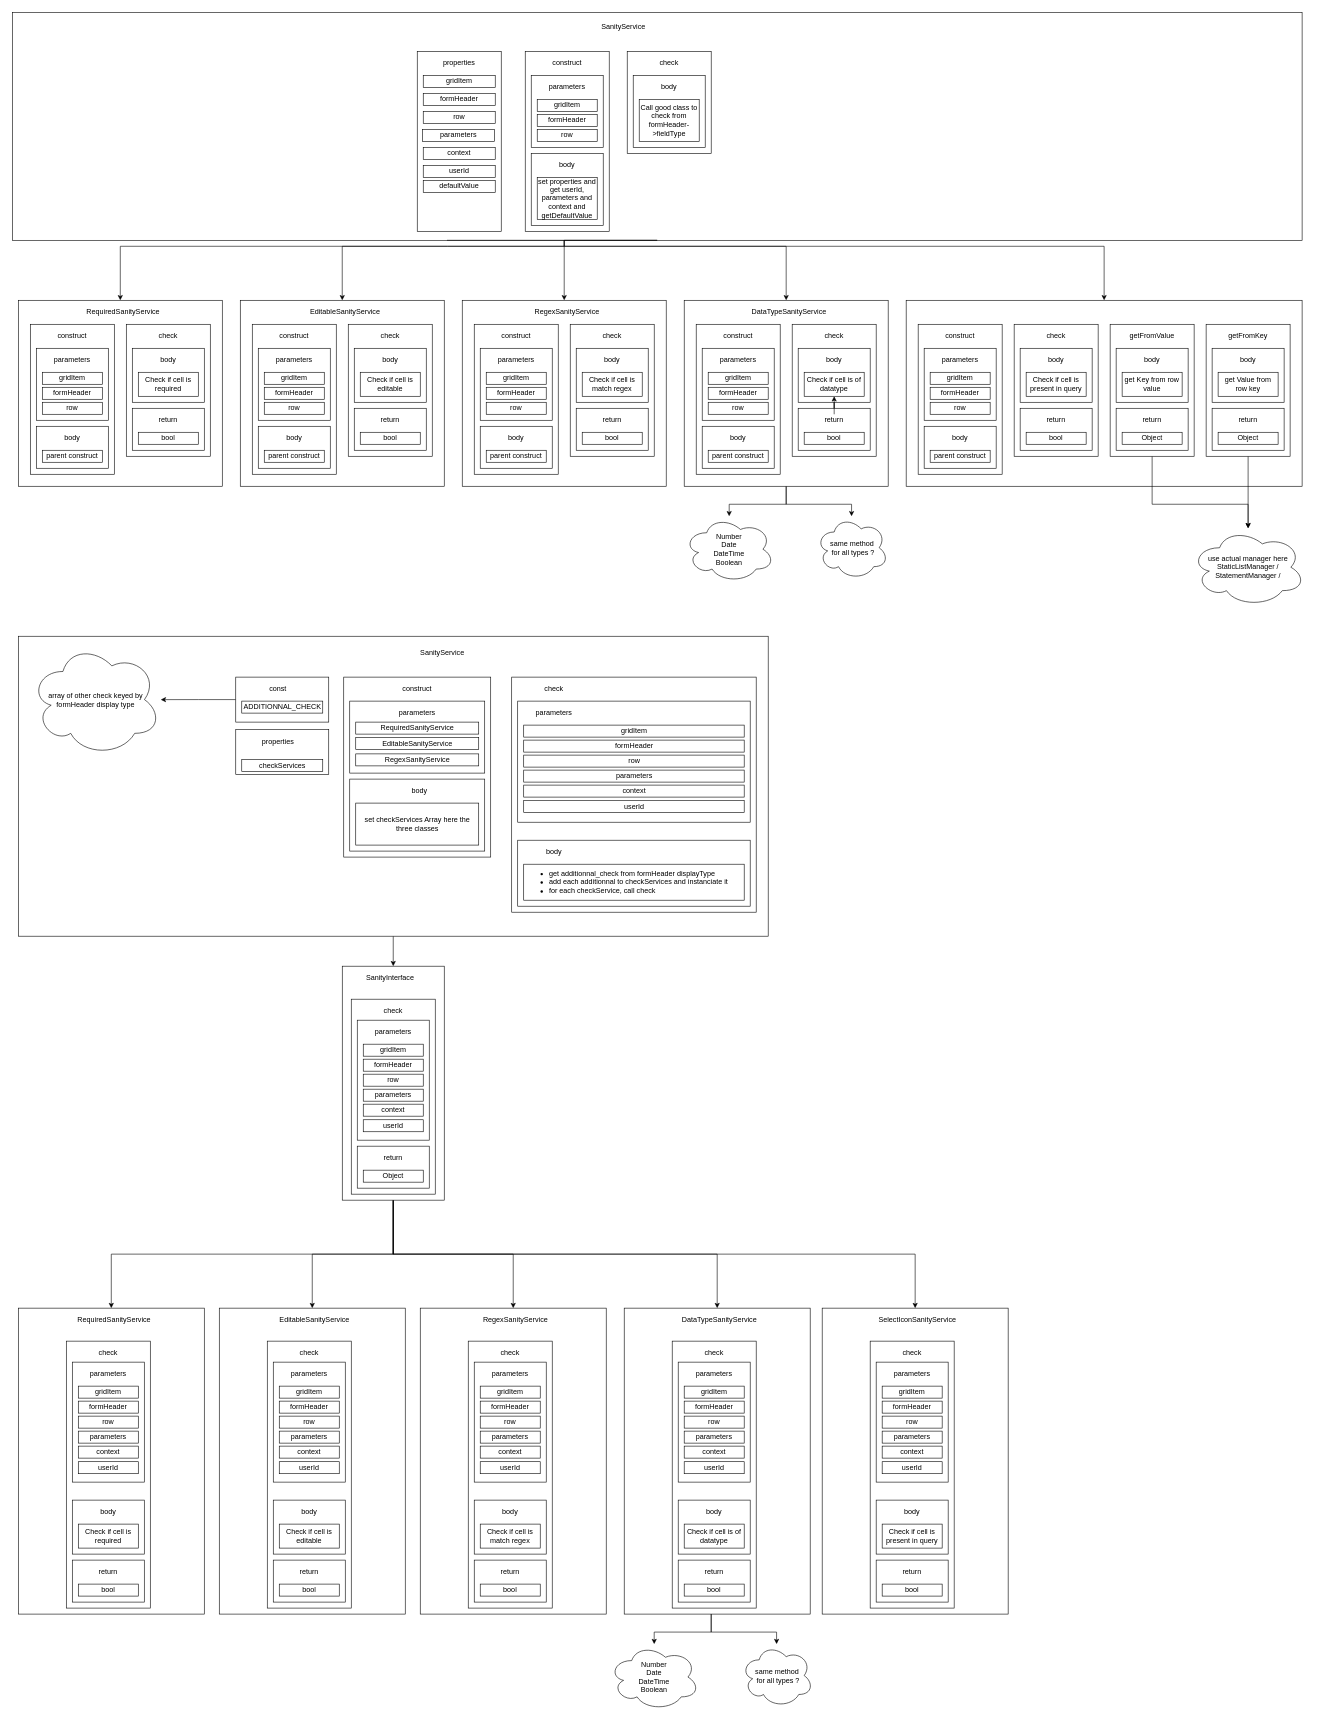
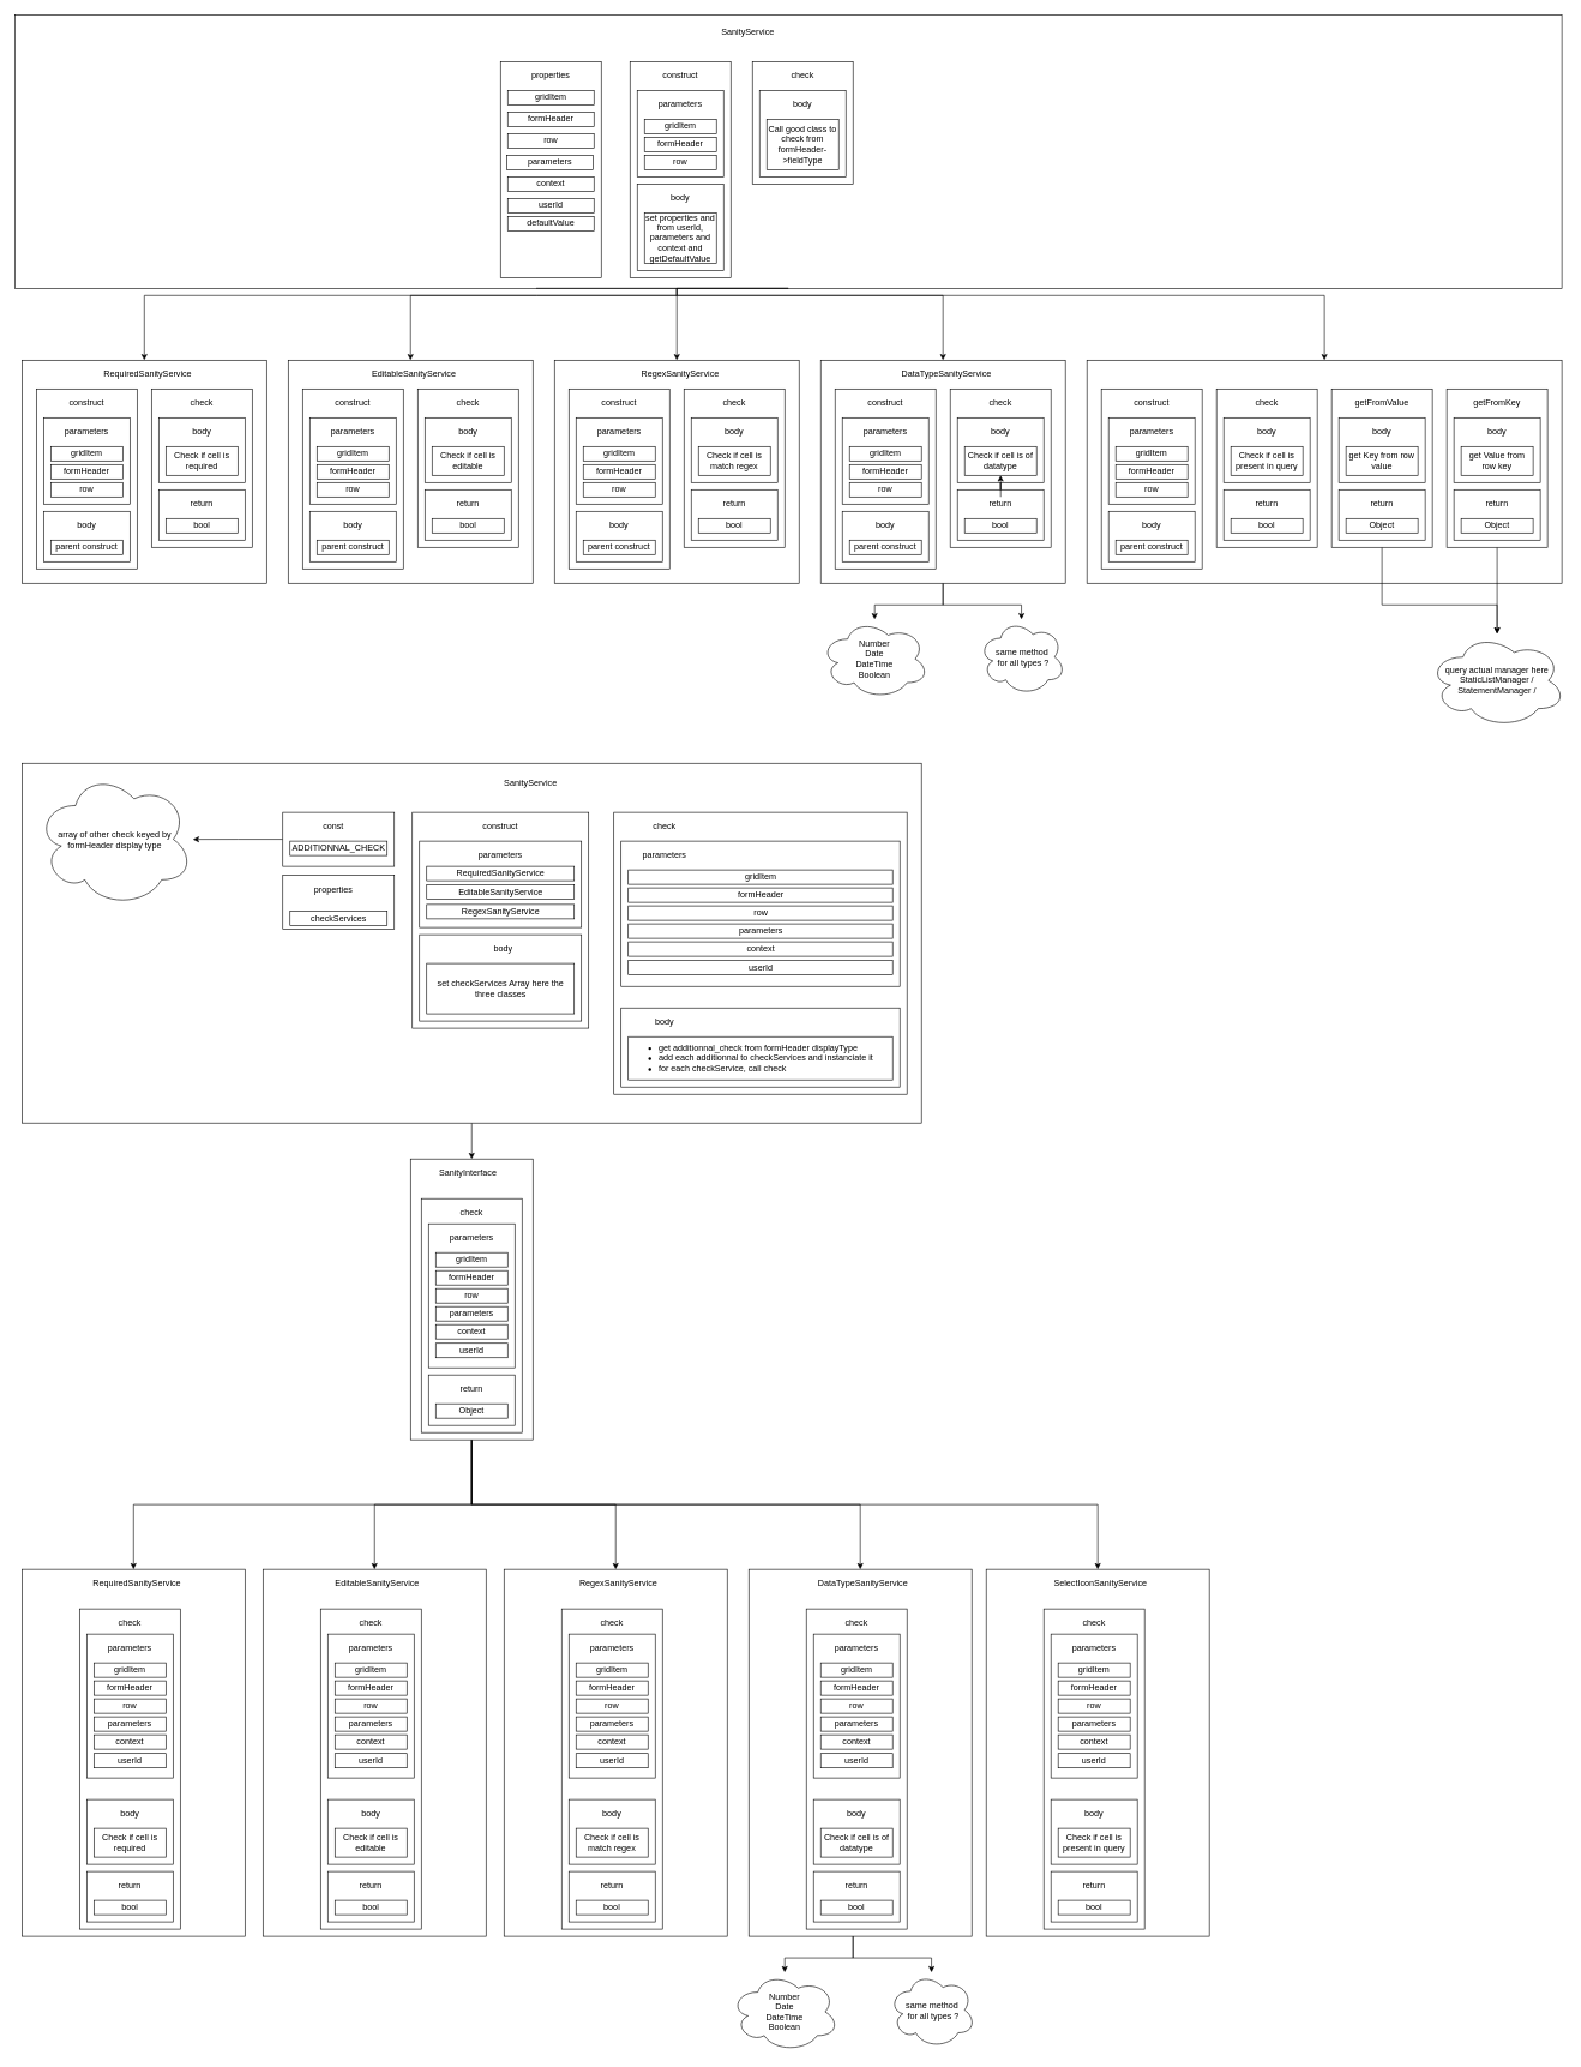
- <mxCell id="150" value="set properties and get userId, parameters and context and getDefaultValue" style="rounded=0;whiteSpace=wrap;html=1;" parent="1" vertex="1"><mxGeometry x="895" y="295" width="100" height="70" as="geometry" /></mxCell>
+ <mxCell id="150" value="set properties and from userId, parameters and context and getDefaultValue" style="rounded=0;whiteSpace=wrap;html=1;" parent="1" vertex="1"><mxGeometry x="895" y="295" width="100" height="70" as="geometry" /></mxCell>
- <mxCell id="152" value="use actual manager here&lt;br&gt;StaticListManager / StatementManager /" style="ellipse;shape=cloud;whiteSpace=wrap;html=1;rounded=0;" vertex="1" parent="1"><mxGeometry x="1985" y="880" width="190" height="130" as="geometry" /></mxCell>
+ <mxCell id="152" value="query actual manager here&lt;br&gt;StaticListManager / StatementManager /" style="ellipse;shape=cloud;whiteSpace=wrap;html=1;rounded=0;" vertex="1" parent="1"><mxGeometry x="1985" y="880" width="190" height="130" as="geometry" /></mxCell>
